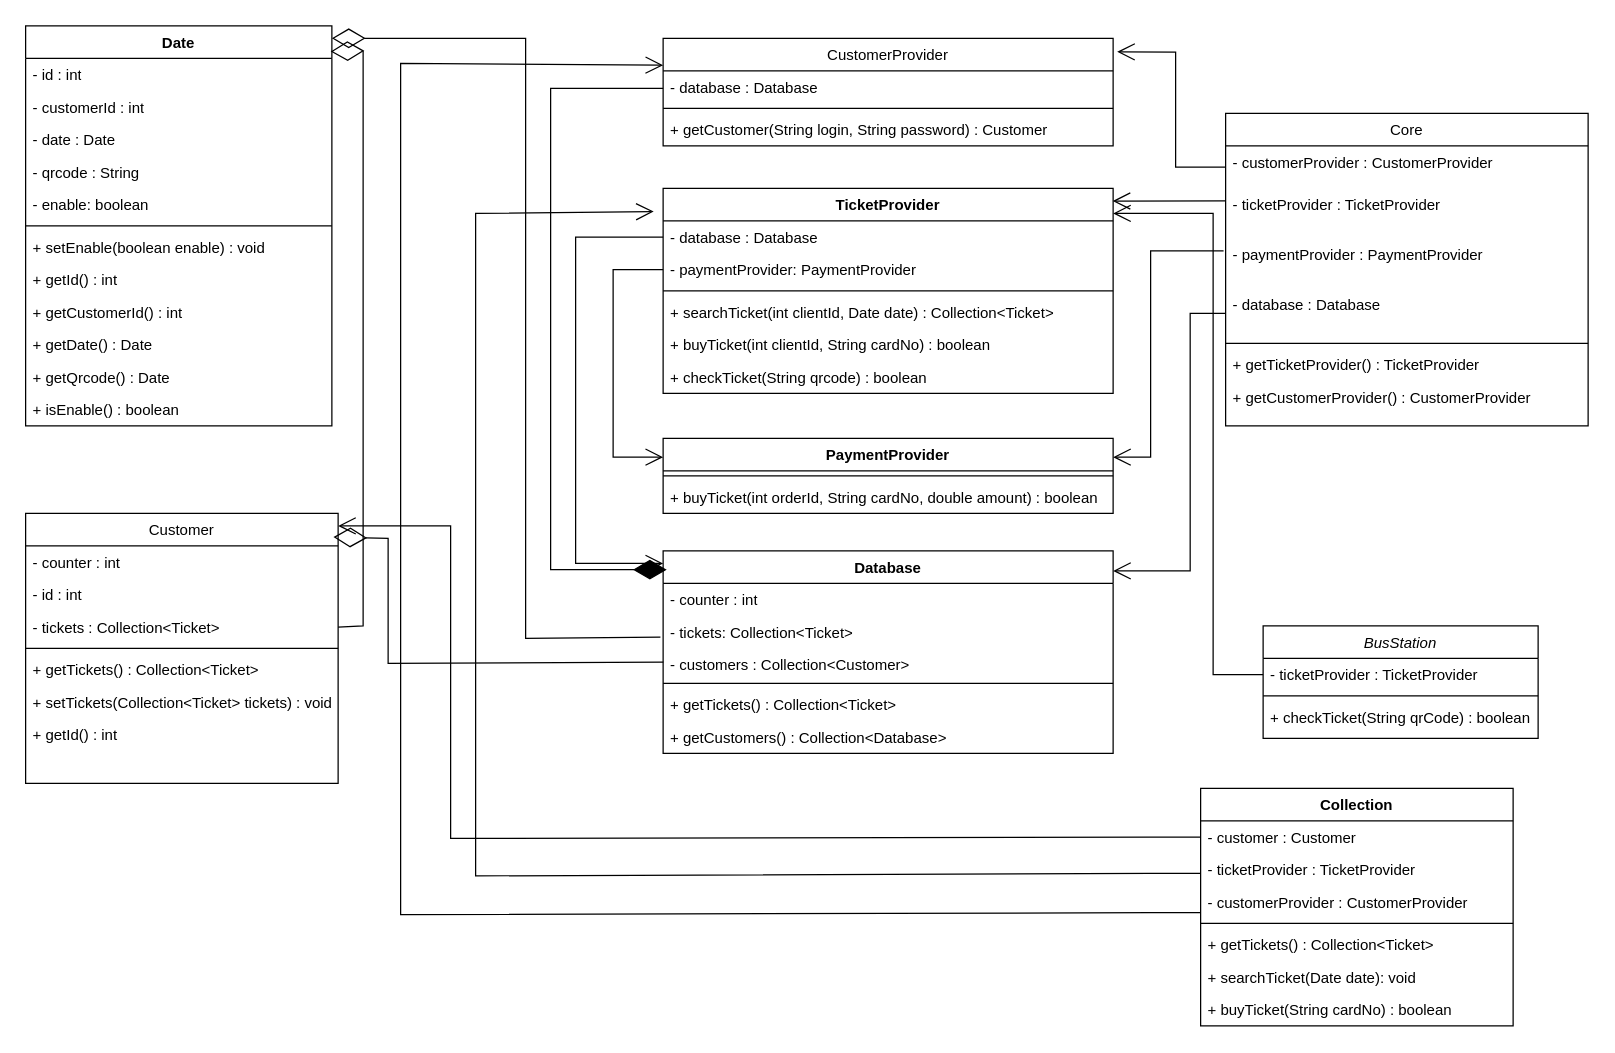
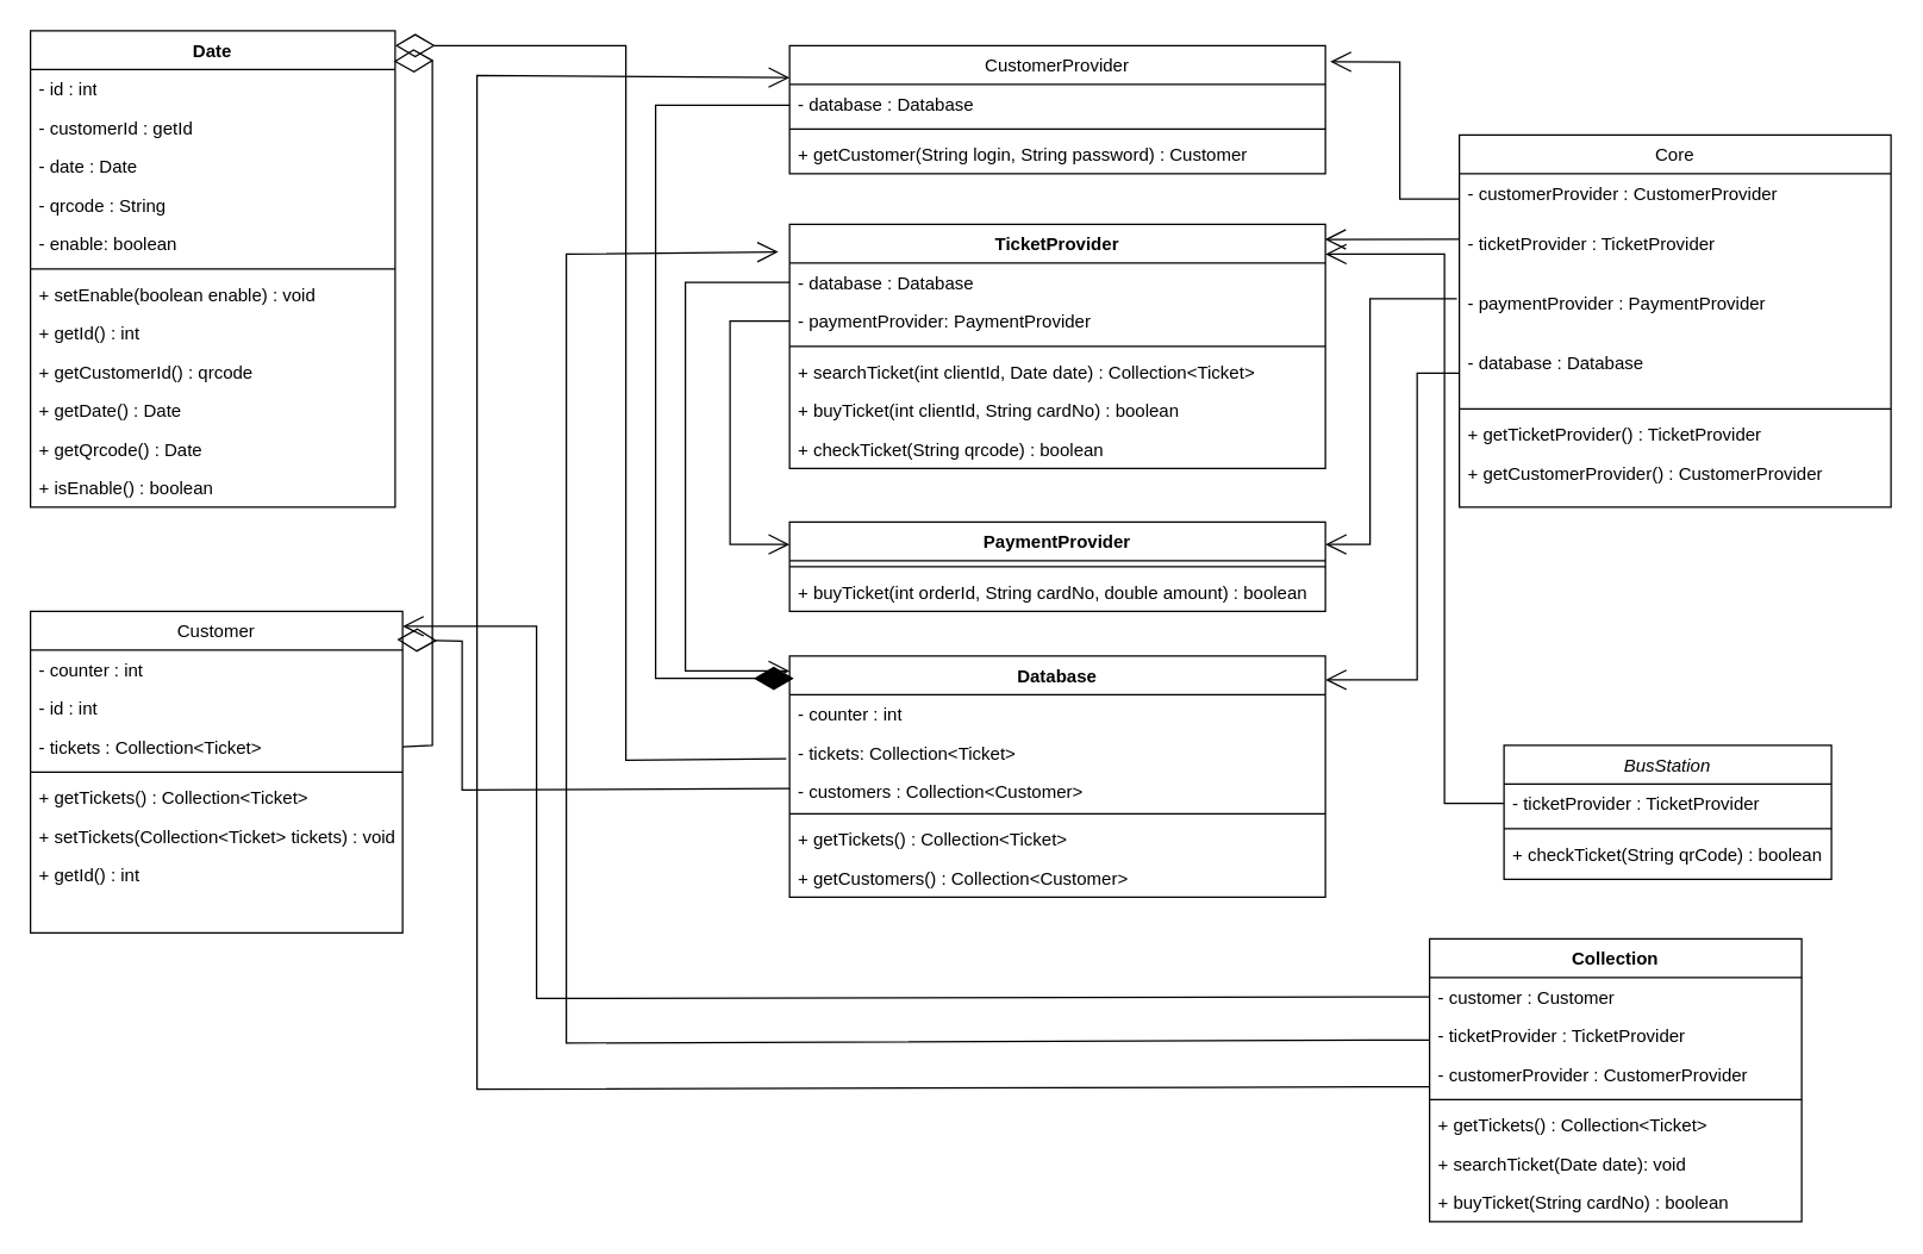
- <mxCell id="46" value="- customerId : int" style="text;strokeColor=none;fillColor=none;align=left;verticalAlign=top;spacingLeft=4;spacingRight=4;overflow=hidden;rotatable=0;points=[[0,0.5],[1,0.5]];portConstraint=eastwest;whiteSpace=wrap;html=1;" vertex="1" parent="44"><mxGeometry y="52" width="245" height="26" as="geometry" /></mxCell>
+ <mxCell id="46" value="- customerId : getId" style="text;strokeColor=none;fillColor=none;align=left;verticalAlign=top;spacingLeft=4;spacingRight=4;overflow=hidden;rotatable=0;points=[[0,0.5],[1,0.5]];portConstraint=eastwest;whiteSpace=wrap;html=1;" vertex="1" parent="44"><mxGeometry y="52" width="245" height="26" as="geometry" /></mxCell>
- <mxCell id="53" value="+&amp;nbsp;getCustomerId() : int" style="text;strokeColor=none;fillColor=none;align=left;verticalAlign=top;spacingLeft=4;spacingRight=4;overflow=hidden;rotatable=0;points=[[0,0.5],[1,0.5]];portConstraint=eastwest;whiteSpace=wrap;html=1;" vertex="1" parent="44"><mxGeometry y="216" width="245" height="26" as="geometry" /></mxCell>
+ <mxCell id="53" value="+&amp;nbsp;getCustomerId() : qrcode" style="text;strokeColor=none;fillColor=none;align=left;verticalAlign=top;spacingLeft=4;spacingRight=4;overflow=hidden;rotatable=0;points=[[0,0.5],[1,0.5]];portConstraint=eastwest;whiteSpace=wrap;html=1;" vertex="1" parent="44"><mxGeometry y="216" width="245" height="26" as="geometry" /></mxCell>
- <mxCell id="32" value="+ getCustomers() : Collection&amp;lt;Database&amp;gt;" style="text;strokeColor=none;fillColor=none;align=left;verticalAlign=top;spacingLeft=4;spacingRight=4;overflow=hidden;rotatable=0;points=[[0,0.5],[1,0.5]];portConstraint=eastwest;whiteSpace=wrap;html=1;" vertex="1" parent="26"><mxGeometry y="136" width="360" height="26" as="geometry" /></mxCell>
+ <mxCell id="32" value="+ getCustomers() : Collection&amp;lt;Customer&amp;gt;" style="text;strokeColor=none;fillColor=none;align=left;verticalAlign=top;spacingLeft=4;spacingRight=4;overflow=hidden;rotatable=0;points=[[0,0.5],[1,0.5]];portConstraint=eastwest;whiteSpace=wrap;html=1;" vertex="1" parent="26"><mxGeometry y="136" width="360" height="26" as="geometry" /></mxCell>
